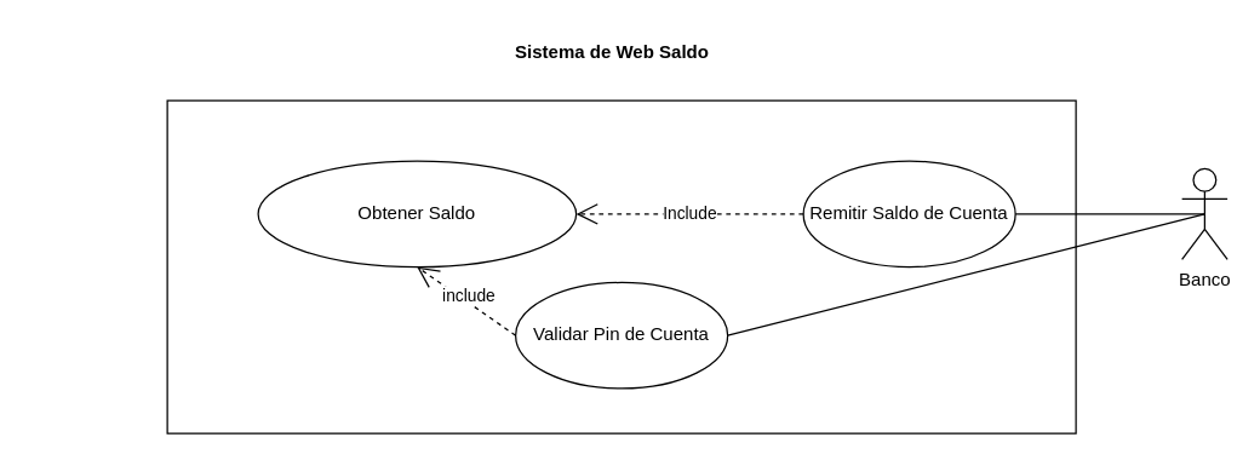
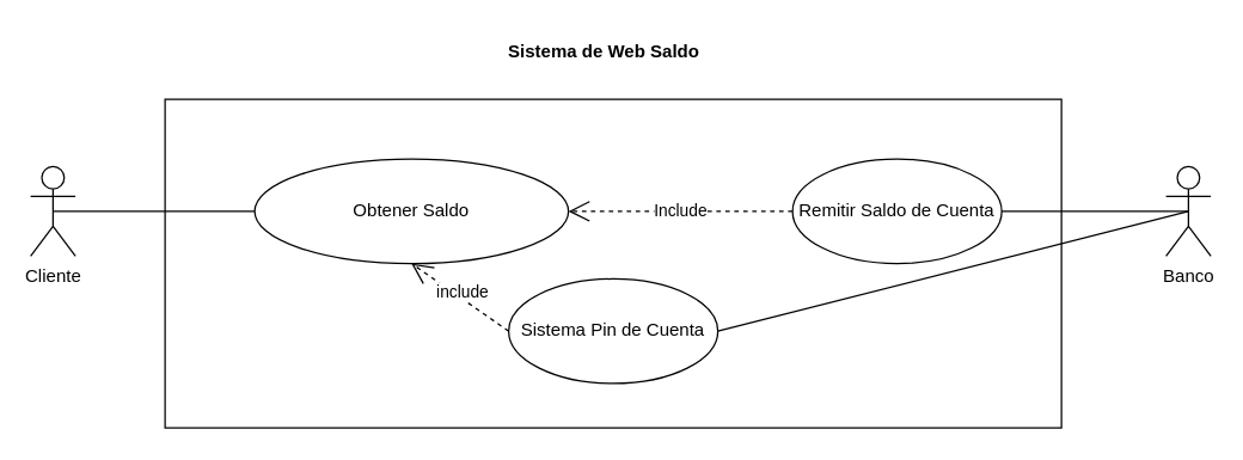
+ <mxCell id="3" value="Cliente" style="shape=umlActor;verticalLabelPosition=bottom;verticalAlign=top;html=1;" vertex="1" parent="1"><mxGeometry x="20" y="111" width="30" height="60" as="geometry" /></mxCell>
+ <mxCell id="6" value="" style="endArrow=none;html=1;rounded=0;exitX=0;exitY=0.5;exitDx=0;exitDy=0;entryX=0.5;entryY=0.5;entryDx=0;entryDy=0;entryPerimeter=0;" edge="1" parent="1" source="7" target="3"><mxGeometry width="50" height="50" relative="1" as="geometry"><mxPoint x="80" y="51" as="sourcePoint" /><mxPoint x="420" y="226" as="targetPoint" /></mxGeometry></mxCell>
- <mxCell id="12" value="Validar Pin de Cuenta" style="ellipse;whiteSpace=wrap;html=1;" vertex="1" parent="1"><mxGeometry x="340" y="186.25" width="140" height="70" as="geometry" /></mxCell>
+ <mxCell id="12" value="Sistema Pin de Cuenta" style="ellipse;whiteSpace=wrap;html=1;" vertex="1" parent="1"><mxGeometry x="340" y="186.25" width="140" height="70" as="geometry" /></mxCell>
